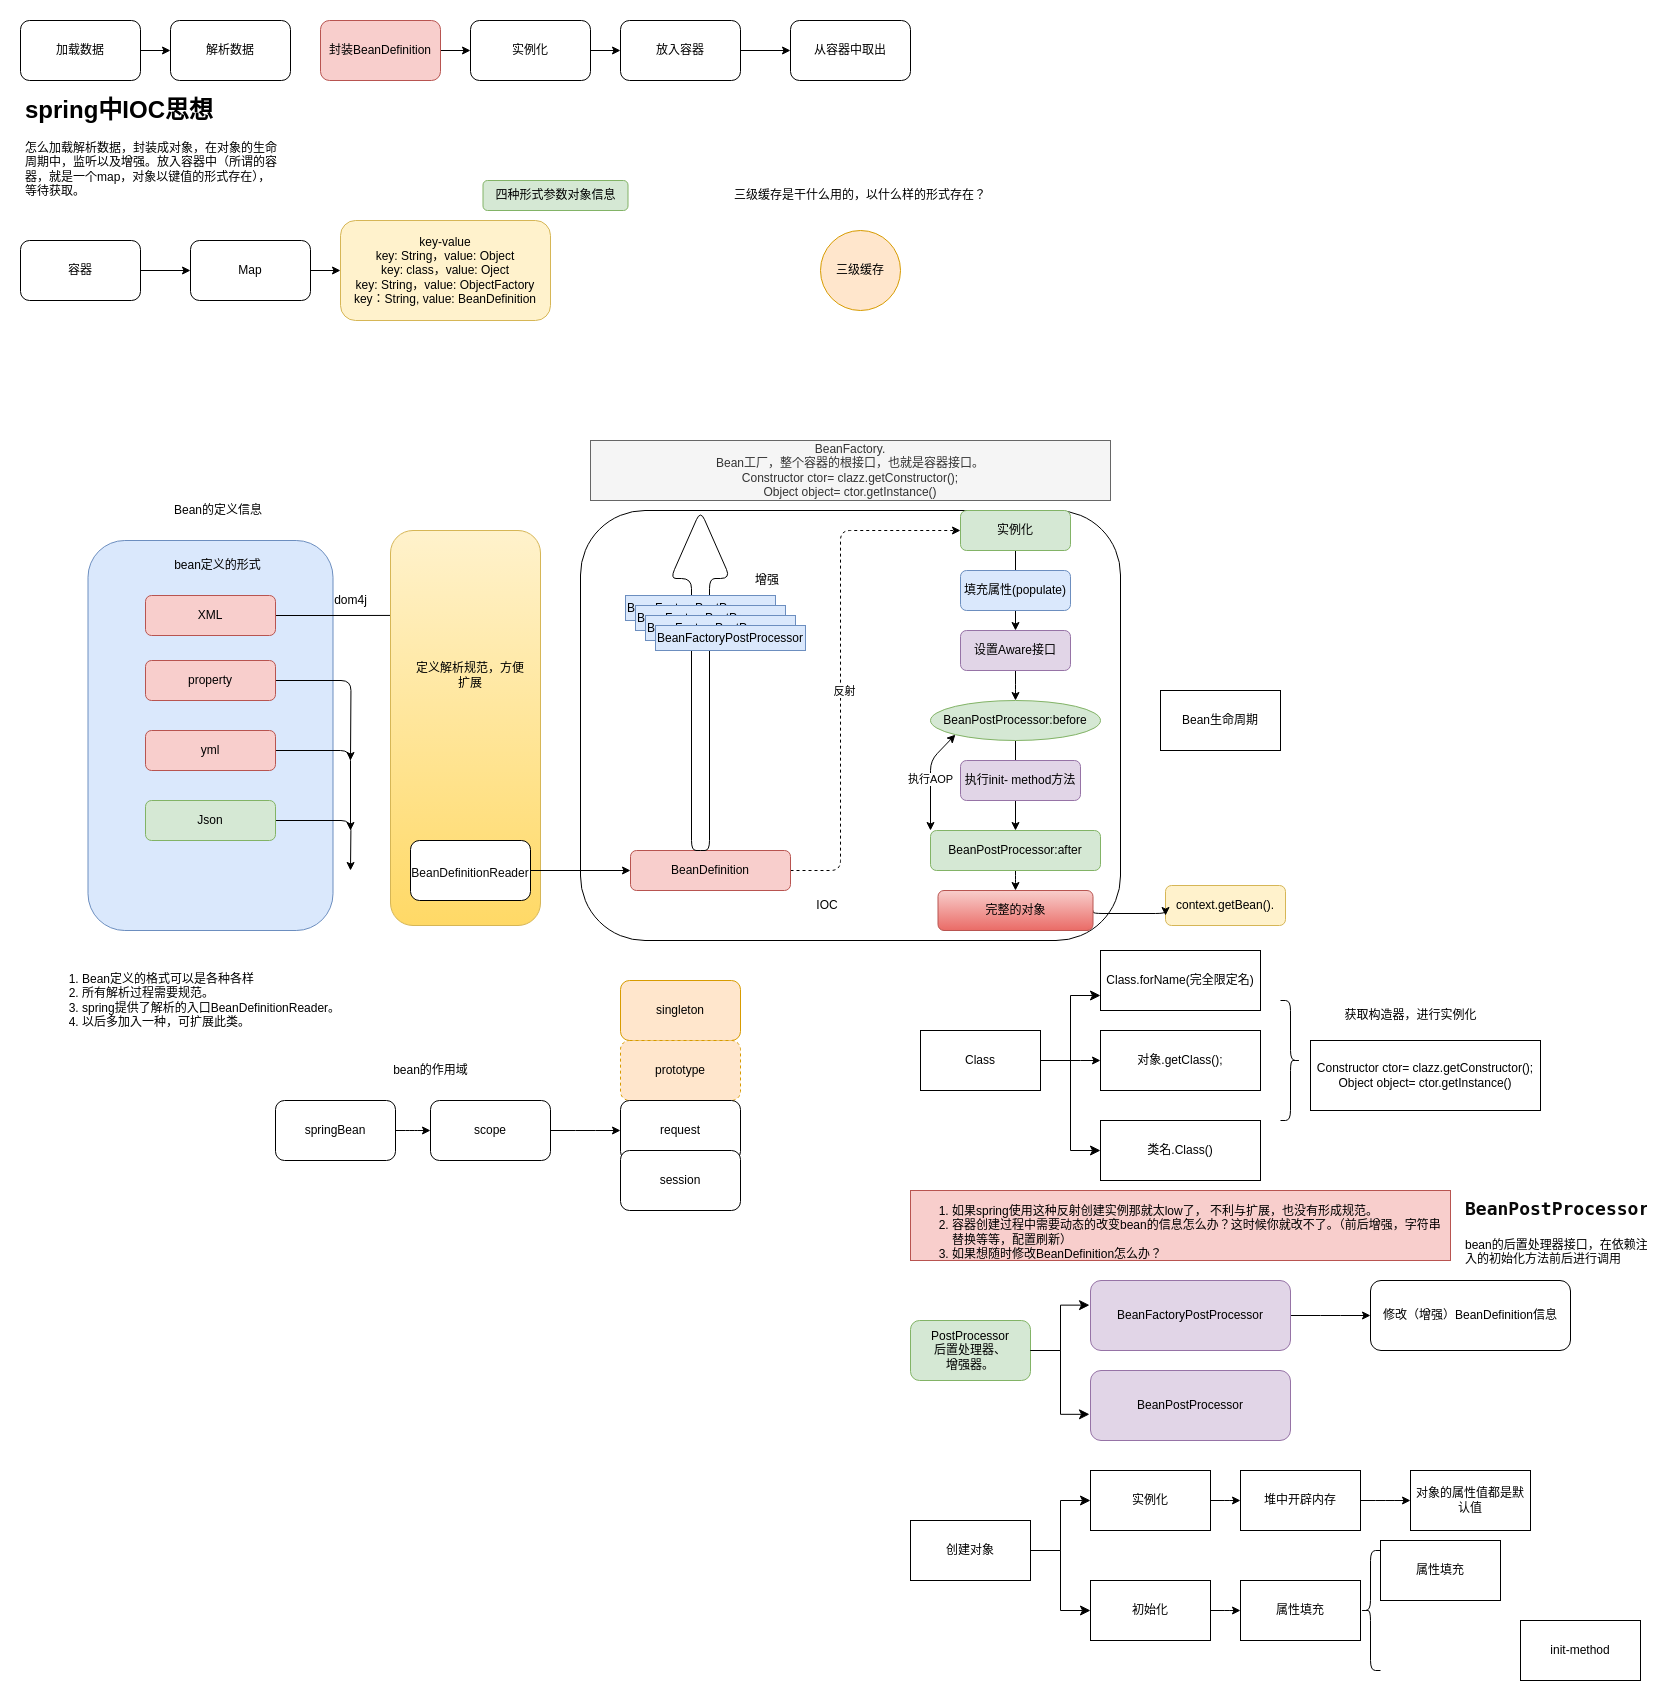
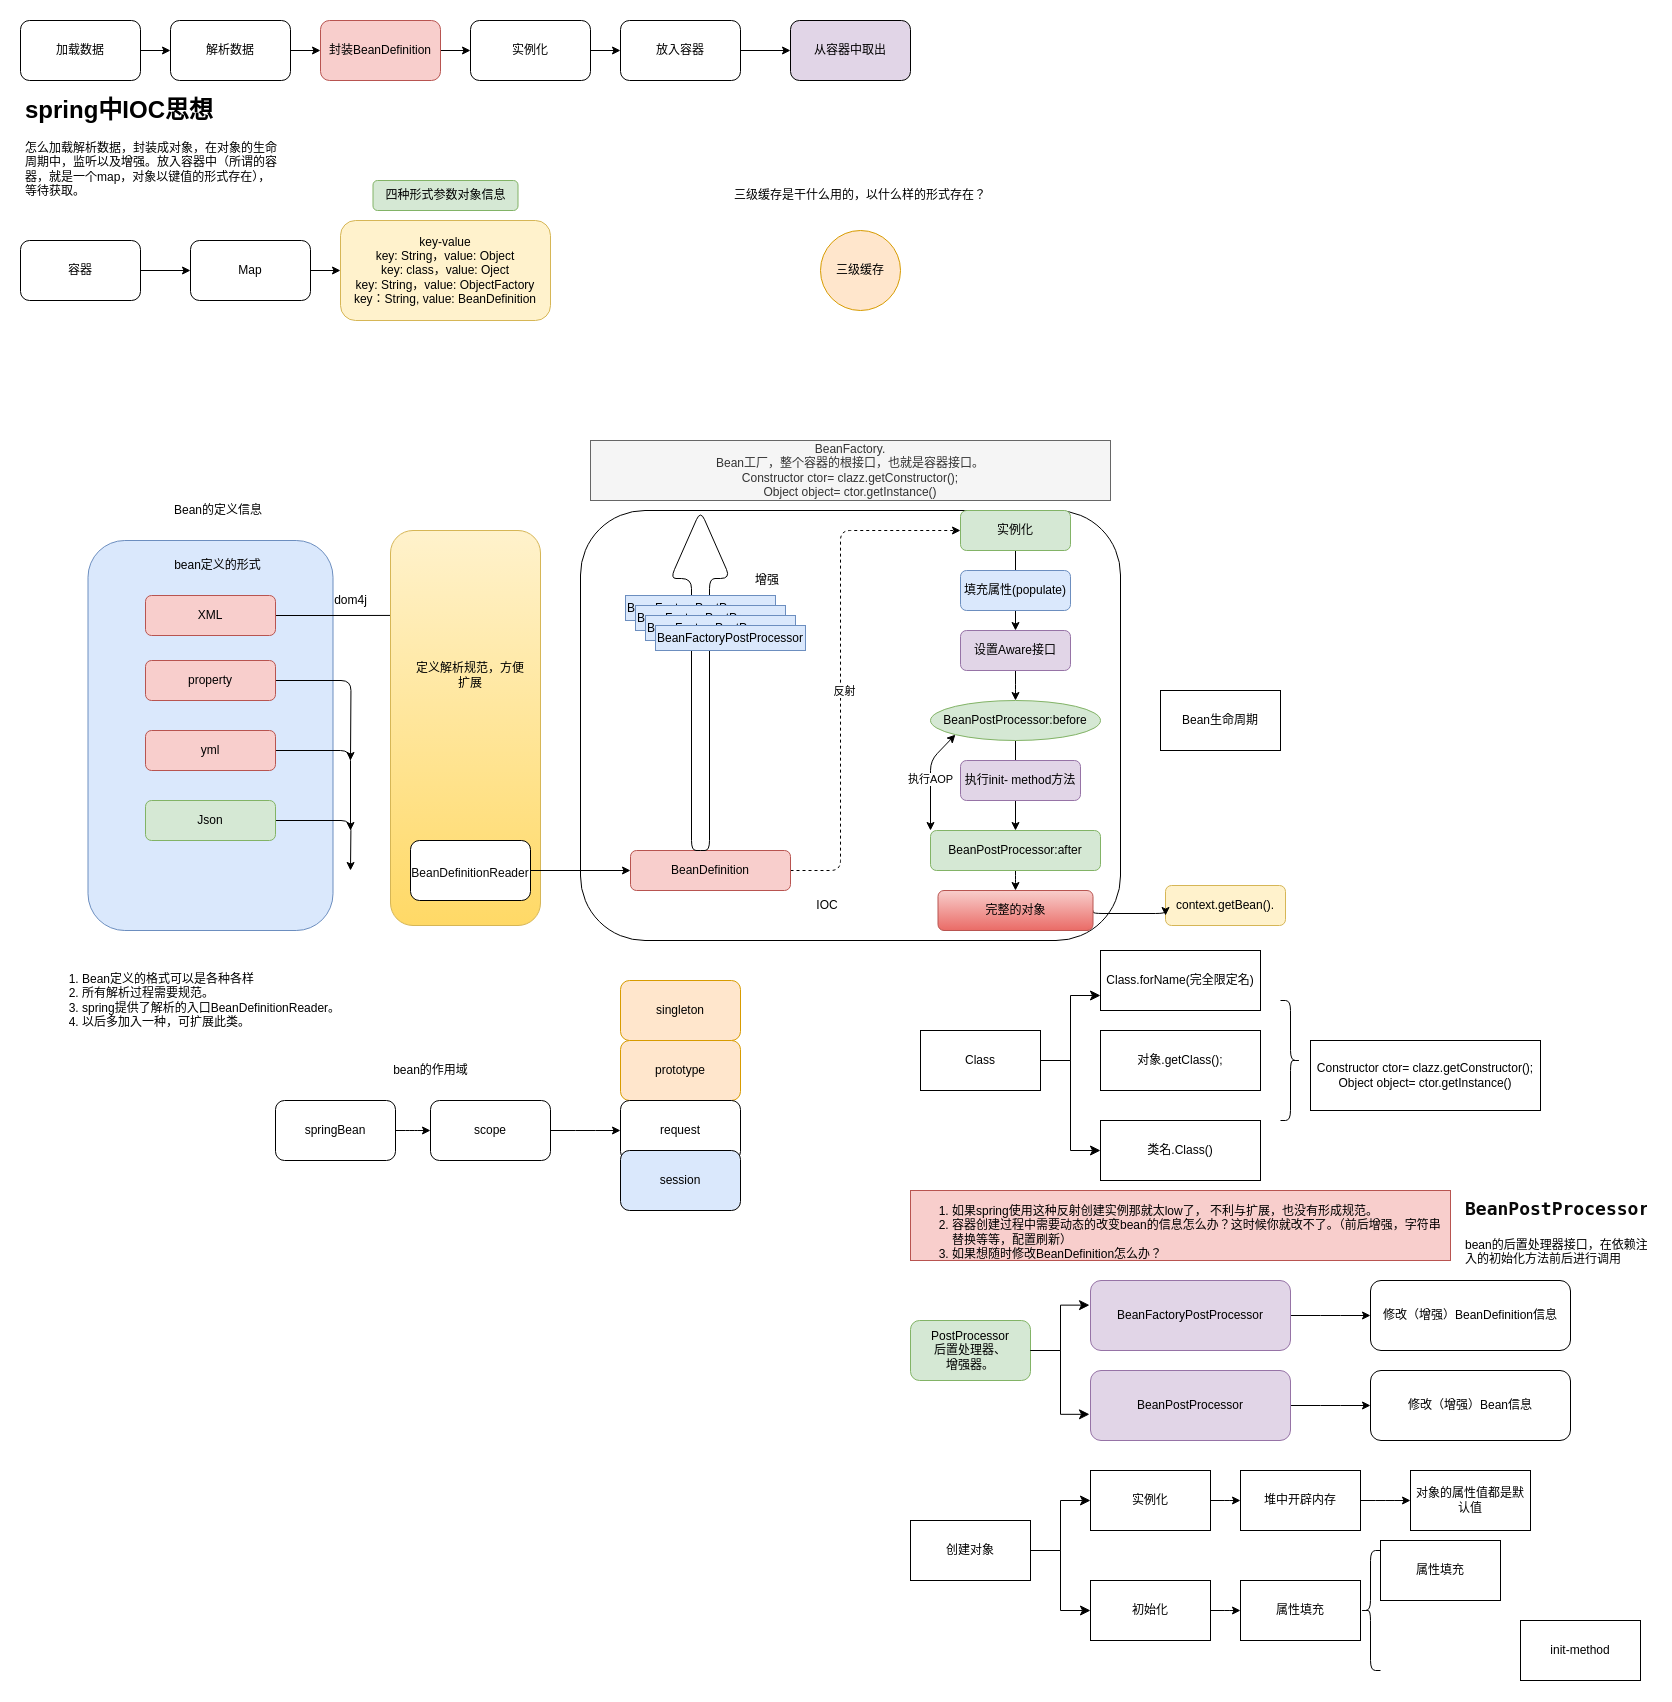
+ <mxCell id="5" style="edgeStyle=orthogonalEdgeStyle;rounded=1;orthogonalLoop=1;jettySize=auto;html=1;exitX=1;exitY=0.5;exitDx=0;exitDy=0;entryX=0;entryY=0.5;entryDx=0;entryDy=0;" edge="1" parent="1" source="6" target="8"><mxGeometry relative="1" as="geometry" /></mxCell>
- <mxCell id="13" value="从容器中取出" style="rounded=1;whiteSpace=wrap;html=1;" vertex="1" parent="1"><mxGeometry x="790" y="20" width="120" height="60" as="geometry" /></mxCell>
+ <mxCell id="13" value="从容器中取出" style="rounded=1;whiteSpace=wrap;html=1;fillColor=#e1d5e7;" vertex="1" parent="1"><mxGeometry x="790" y="20" width="120" height="60" as="geometry" /></mxCell>
- <mxCell id="20" value="四种形式参数对象信息" style="text;html=1;strokeColor=#82b366;fillColor=#d5e8d4;align=center;verticalAlign=middle;whiteSpace=wrap;rounded=1;" vertex="1" parent="1"><mxGeometry x="482.5" y="180" width="145" height="30" as="geometry" /></mxCell>
+ <mxCell id="20" value="四种形式参数对象信息" style="text;html=1;strokeColor=#82b366;fillColor=#d5e8d4;align=center;verticalAlign=middle;whiteSpace=wrap;rounded=1;" vertex="1" parent="1"><mxGeometry x="372.5" y="180" width="145" height="30" as="geometry" /></mxCell>
- <mxCell id="68" value="获取构造器，进行实例化" style="text;html=1;align=center;verticalAlign=middle;resizable=0;points=[];autosize=1;strokeColor=none;fillColor=none;" vertex="1" parent="59"><mxGeometry x="420" width="160" height="30" as="geometry" /></mxCell>
- <mxCell id="63" style="edgeStyle=elbowEdgeStyle;rounded=1;orthogonalLoop=1;jettySize=auto;elbow=vertical;html=1;" edge="1" parent="59" source="60" target="62"><mxGeometry relative="1" as="geometry" /></mxCell>
- <mxCell id="52" value="prototype" style="rounded=1;whiteSpace=wrap;html=1;fillColor=#ffe6cc;strokeColor=#d79b00;dashed=1;" vertex="1" parent="1"><mxGeometry x="620" y="1040" width="120" height="60" as="geometry" /></mxCell>
+ <mxCell id="52" value="prototype" style="rounded=1;whiteSpace=wrap;html=1;fillColor=#ffe6cc;strokeColor=#d79b00;" vertex="1" parent="1"><mxGeometry x="620" y="1040" width="120" height="60" as="geometry" /></mxCell>
- <mxCell id="54" value="session" style="rounded=1;whiteSpace=wrap;html=1;" vertex="1" parent="1"><mxGeometry x="620" y="1150" width="120" height="60" as="geometry" /></mxCell>
+ <mxCell id="54" value="session" style="rounded=1;whiteSpace=wrap;html=1;fillColor=#dae8fc;" vertex="1" parent="1"><mxGeometry x="620" y="1150" width="120" height="60" as="geometry" /></mxCell>
+ <mxCell id="74" value="" style="edgeStyle=elbowEdgeStyle;rounded=1;orthogonalLoop=1;jettySize=auto;elbow=vertical;html=1;" edge="1" parent="1" source="75" target="79"><mxGeometry relative="1" as="geometry" /></mxCell>
+ <mxCell id="79" value="修改（增强）Bean信息" style="rounded=1;whiteSpace=wrap;html=1;" vertex="1" parent="1"><mxGeometry x="1370" y="1370" width="200" height="70" as="geometry" /></mxCell>
